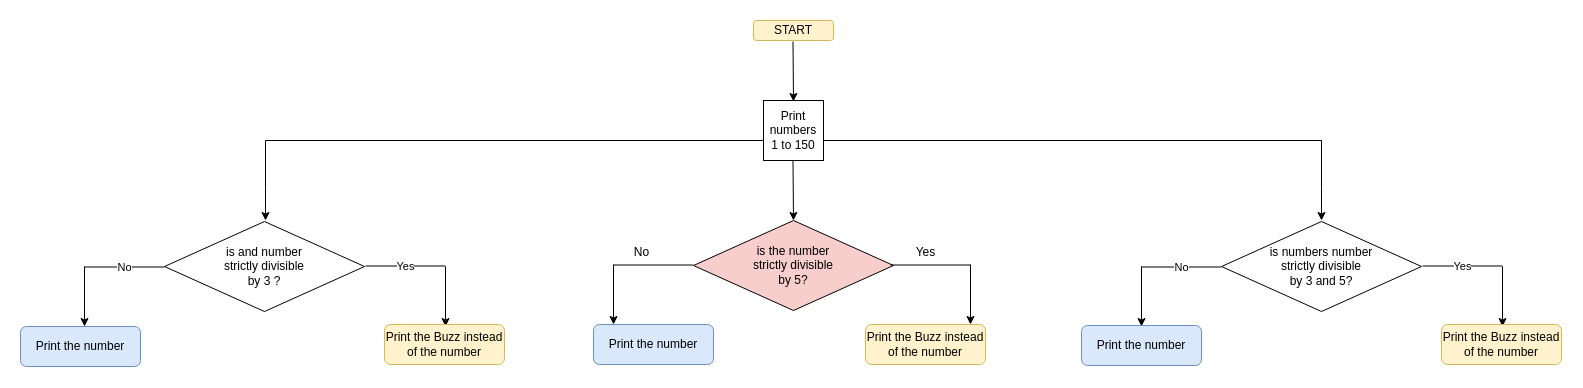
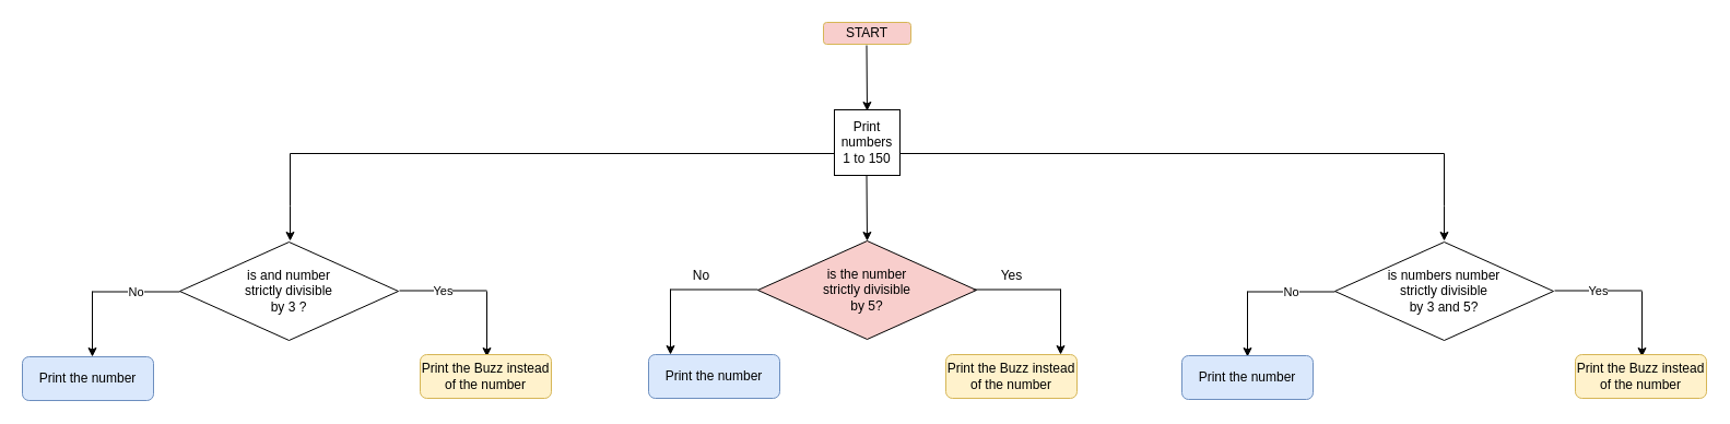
- <mxCell id="2" value="START" style="rounded=1;whiteSpace=wrap;html=1;fillColor=#fff2cc;strokeColor=#d6b656;" vertex="1" parent="1"><mxGeometry x="753" y="20" width="80" height="20" as="geometry" /></mxCell>
+ <mxCell id="2" value="START" style="rounded=1;whiteSpace=wrap;html=1;fillColor=#f8cecc;strokeColor=#d6b656;" vertex="1" parent="1"><mxGeometry x="753" y="20" width="80" height="20" as="geometry" /></mxCell>
